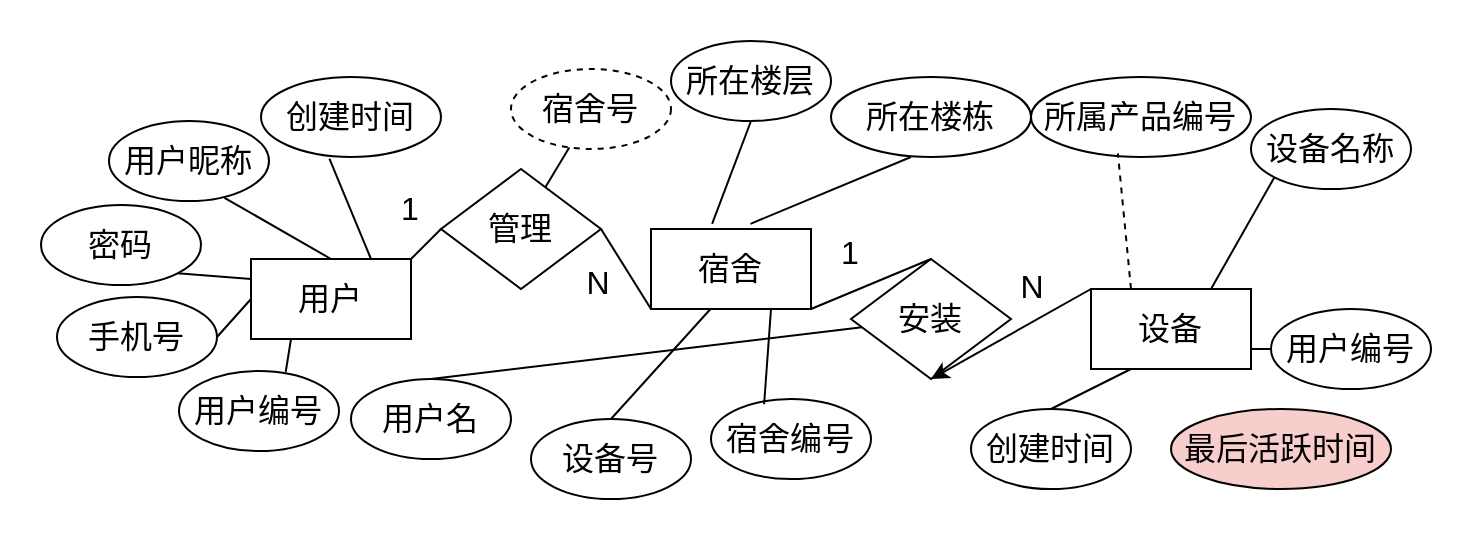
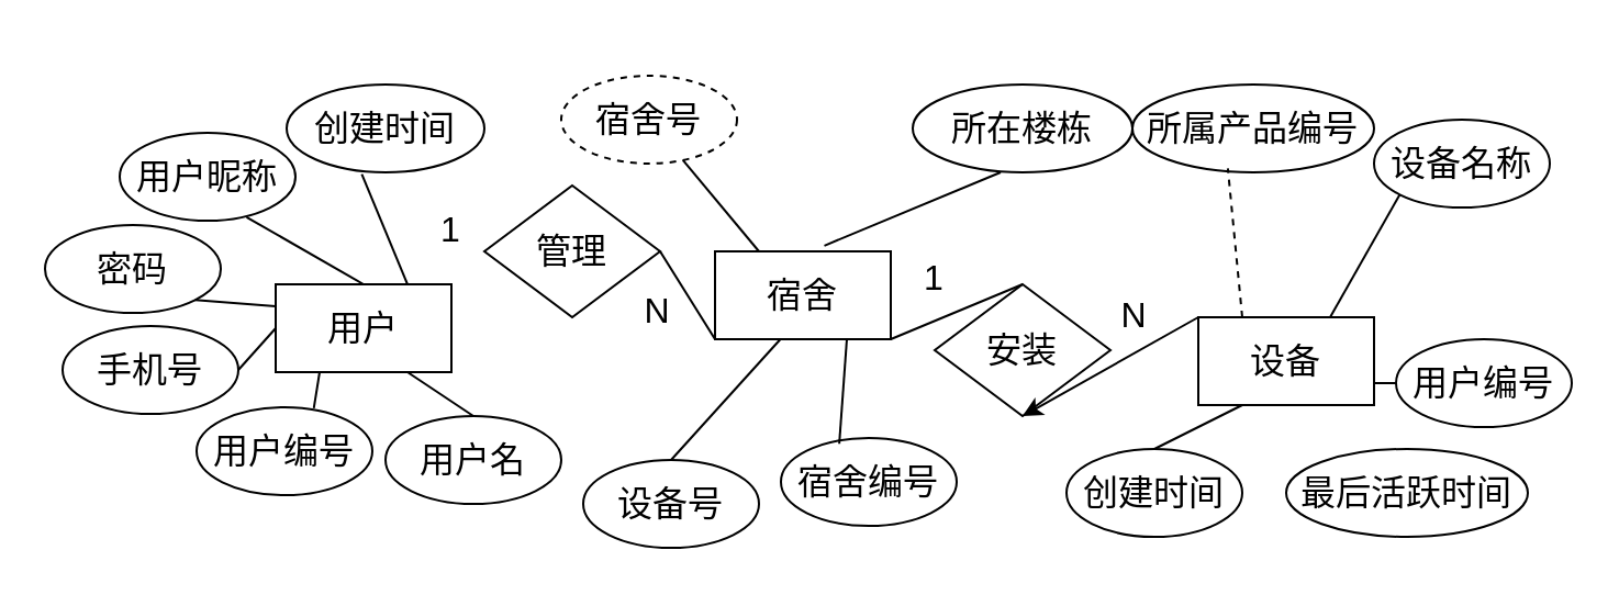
- <mxCell id="17" value="&lt;p class=&quot;MsoNormal&quot;&gt;&lt;font face=&quot;Helvetica&quot; style=&quot;font-size: 16px;&quot;&gt;所在楼层&lt;/font&gt;&lt;/p&gt;" style="ellipse;whiteSpace=wrap;html=1;" vertex="1" parent="1"><mxGeometry x="335" y="20" width="80" height="40" as="geometry" /></mxCell>
- <mxCell id="22" value="" style="endArrow=none;html=1;rounded=0;" edge="1" parent="1" source="16" target="42"><mxGeometry width="50" height="50" relative="1" as="geometry"><mxPoint x="589" y="4" as="sourcePoint" /><mxPoint x="689" y="24" as="targetPoint" /></mxGeometry></mxCell>
+ <mxCell id="22" value="" style="endArrow=none;html=1;rounded=0;entryX=0.25;entryY=0;entryDx=0;entryDy=0;" edge="1" parent="1" source="16" target="2"><mxGeometry width="50" height="50" relative="1" as="geometry"><mxPoint x="589" y="4" as="sourcePoint" /><mxPoint x="689" y="24" as="targetPoint" /></mxGeometry></mxCell>
- <mxCell id="23" value="" style="endArrow=none;html=1;rounded=0;exitX=0.5;exitY=1;exitDx=0;exitDy=0;exitPerimeter=0;entryX=0.382;entryY=-0.065;entryDx=0;entryDy=0;entryPerimeter=0;" edge="1" parent="1" source="17" target="2"><mxGeometry width="50" height="50" relative="1" as="geometry"><mxPoint x="627" y="-42" as="sourcePoint" /><mxPoint x="495" y="94" as="targetPoint" /></mxGeometry></mxCell>
- <mxCell id="43" value="" style="endArrow=none;html=1;rounded=0;exitX=1;exitY=0;exitDx=0;exitDy=0;entryX=0;entryY=0.5;entryDx=0;entryDy=0;" edge="1" parent="1" source="29" target="42"><mxGeometry width="50" height="50" relative="1" as="geometry"><mxPoint x="245" y="213" as="sourcePoint" /><mxPoint x="347" y="204" as="targetPoint" /></mxGeometry></mxCell>
- <mxCell id="36" value="" style="endArrow=none;html=1;rounded=0;exitX=0.5;exitY=0;exitDx=0;exitDy=0;" edge="1" parent="1" source="32" target="13"><mxGeometry width="50" height="50" relative="1" as="geometry"><mxPoint x="55" y="219" as="sourcePoint" /><mxPoint x="105" y="169" as="targetPoint" /></mxGeometry></mxCell>
+ <mxCell id="36" value="" style="endArrow=none;html=1;rounded=0;exitX=0.5;exitY=0;exitDx=0;exitDy=0;entryX=0.75;entryY=1;entryDx=0;entryDy=0;" edge="1" parent="1" source="32" target="29"><mxGeometry width="50" height="50" relative="1" as="geometry"><mxPoint x="55" y="219" as="sourcePoint" /><mxPoint x="105" y="169" as="targetPoint" /></mxGeometry></mxCell>
- <mxCell id="6" value="&lt;p class=&quot;MsoNormal&quot;&gt;&lt;font face=&quot;Helvetica&quot; style=&quot;font-size: 16px;&quot;&gt;最后活跃时间&lt;/font&gt;&lt;/p&gt;" style="ellipse;whiteSpace=wrap;html=1;fillColor=#f8cecc;" vertex="1" parent="1"><mxGeometry x="585" y="204" width="110" height="40" as="geometry" /></mxCell>
+ <mxCell id="6" value="&lt;p class=&quot;MsoNormal&quot;&gt;&lt;font face=&quot;Helvetica&quot; style=&quot;font-size: 16px;&quot;&gt;最后活跃时间&lt;/font&gt;&lt;/p&gt;" style="ellipse;whiteSpace=wrap;html=1;" vertex="1" parent="1"><mxGeometry x="585" y="204" width="110" height="40" as="geometry" /></mxCell>
